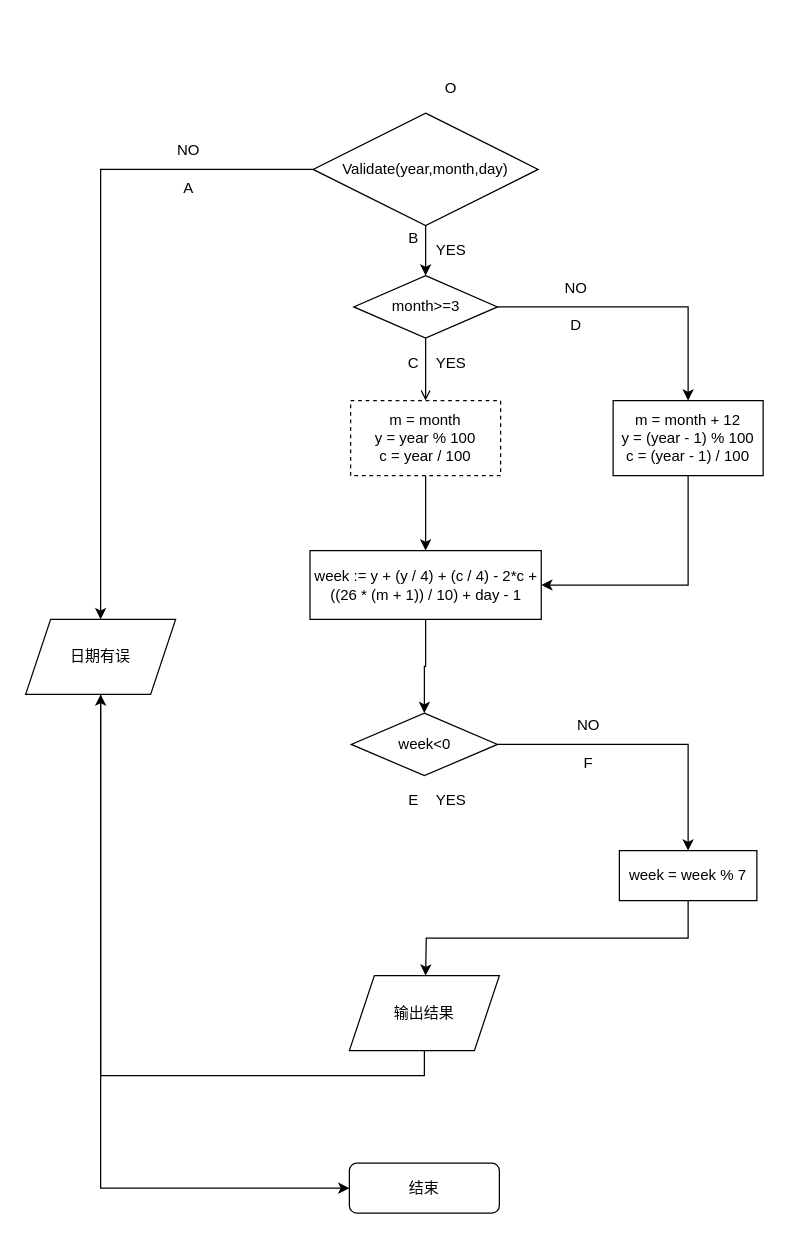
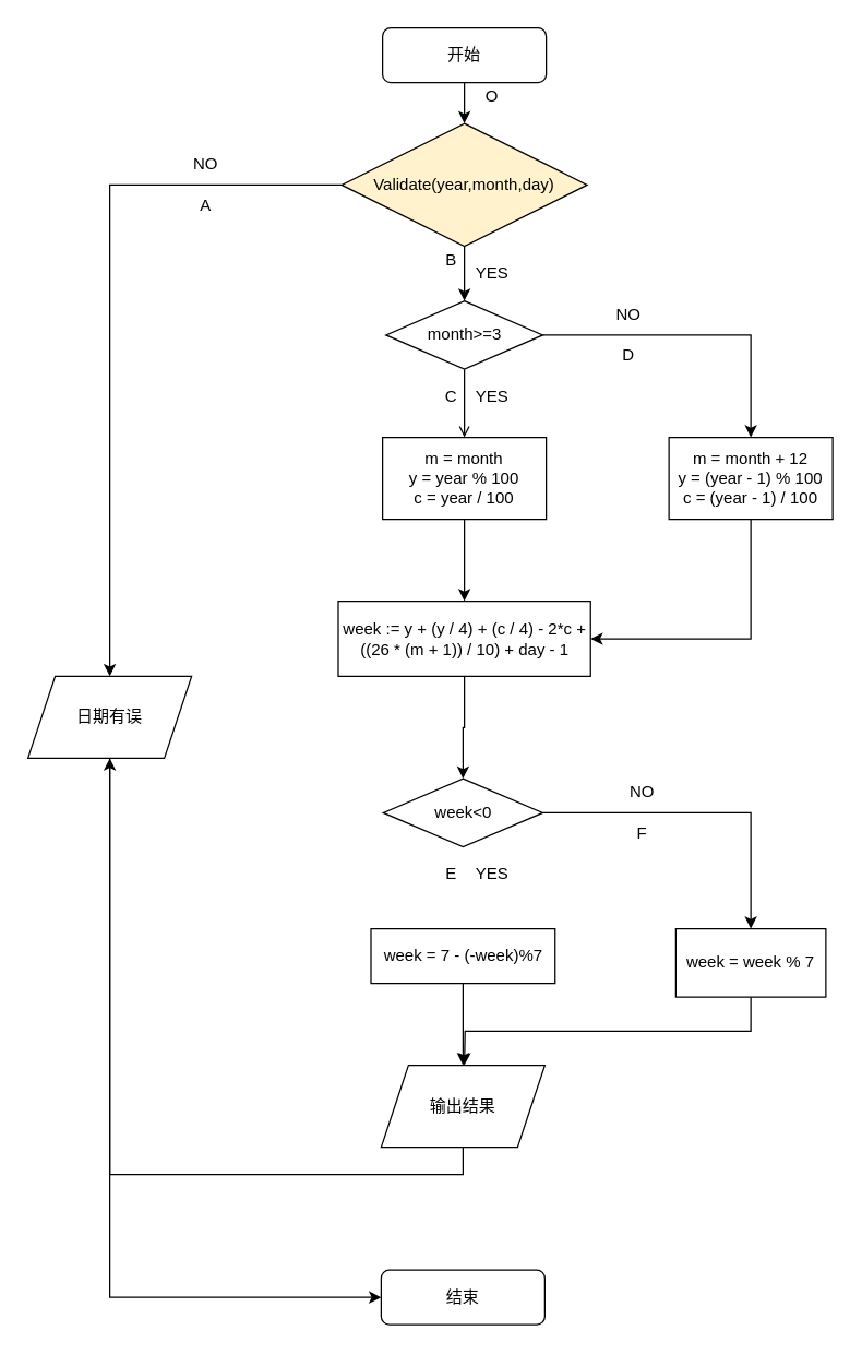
+ <mxCell id="3" value="开始" style="rounded=1;whiteSpace=wrap;html=1;fontSize=12;glass=0;strokeWidth=1;shadow=0;" parent="1" vertex="1"><mxGeometry x="280" y="20" width="120" height="40" as="geometry" /></mxCell>
+ <mxCell id="2" style="edgeStyle=orthogonalEdgeStyle;rounded=0;orthogonalLoop=1;jettySize=auto;html=1;exitX=0.5;exitY=1;exitDx=0;exitDy=0;entryX=0.5;entryY=0;entryDx=0;entryDy=0;" edge="1" parent="1" source="3" target="6"><mxGeometry relative="1" as="geometry" /></mxCell>
- <mxCell id="6" value="Validate(year,month,day)" style="rhombus;whiteSpace=wrap;html=1;" vertex="1" parent="1"><mxGeometry x="250" y="90" width="180" height="90" as="geometry" /></mxCell>
+ <mxCell id="6" value="Validate(year,month,day)" style="rhombus;whiteSpace=wrap;html=1;fillColor=#fff2cc;" vertex="1" parent="1"><mxGeometry x="250" y="90" width="180" height="90" as="geometry" /></mxCell>
- <mxCell id="14" value="m = month &lt;br&gt;y = year % 100 &lt;br&gt;c = year / 100" style="rounded=0;whiteSpace=wrap;html=1;dashed=1;" vertex="1" parent="1"><mxGeometry x="280" y="320" width="120" height="60" as="geometry" /></mxCell>
+ <mxCell id="14" value="m = month &lt;br&gt;y = year % 100 &lt;br&gt;c = year / 100" style="rounded=0;whiteSpace=wrap;html=1;" vertex="1" parent="1"><mxGeometry x="280" y="320" width="120" height="60" as="geometry" /></mxCell>
+ <mxCell id="22" value="week = 7 - (-week)%7" style="rounded=0;whiteSpace=wrap;html=1;" vertex="1" parent="1"><mxGeometry x="271.5" y="680" width="135" height="40" as="geometry" /></mxCell>
- <mxCell id="26" value="week = week % 7" style="rounded=0;whiteSpace=wrap;html=1;" vertex="1" parent="1"><mxGeometry x="495" y="680" width="110" height="40" as="geometry" /></mxCell>
+ <mxCell id="26" value="week = week % 7" style="rounded=0;whiteSpace=wrap;html=1;" vertex="1" parent="1"><mxGeometry x="495" y="680" width="110" height="50" as="geometry" /></mxCell>
+ <mxCell id="21" style="edgeStyle=orthogonalEdgeStyle;rounded=0;orthogonalLoop=1;jettySize=auto;html=1;exitX=0.5;exitY=1;exitDx=0;exitDy=0;entryX=0.5;entryY=0;entryDx=0;entryDy=0;" edge="1" parent="1" source="22" target="24"><mxGeometry relative="1" as="geometry" /></mxCell>
